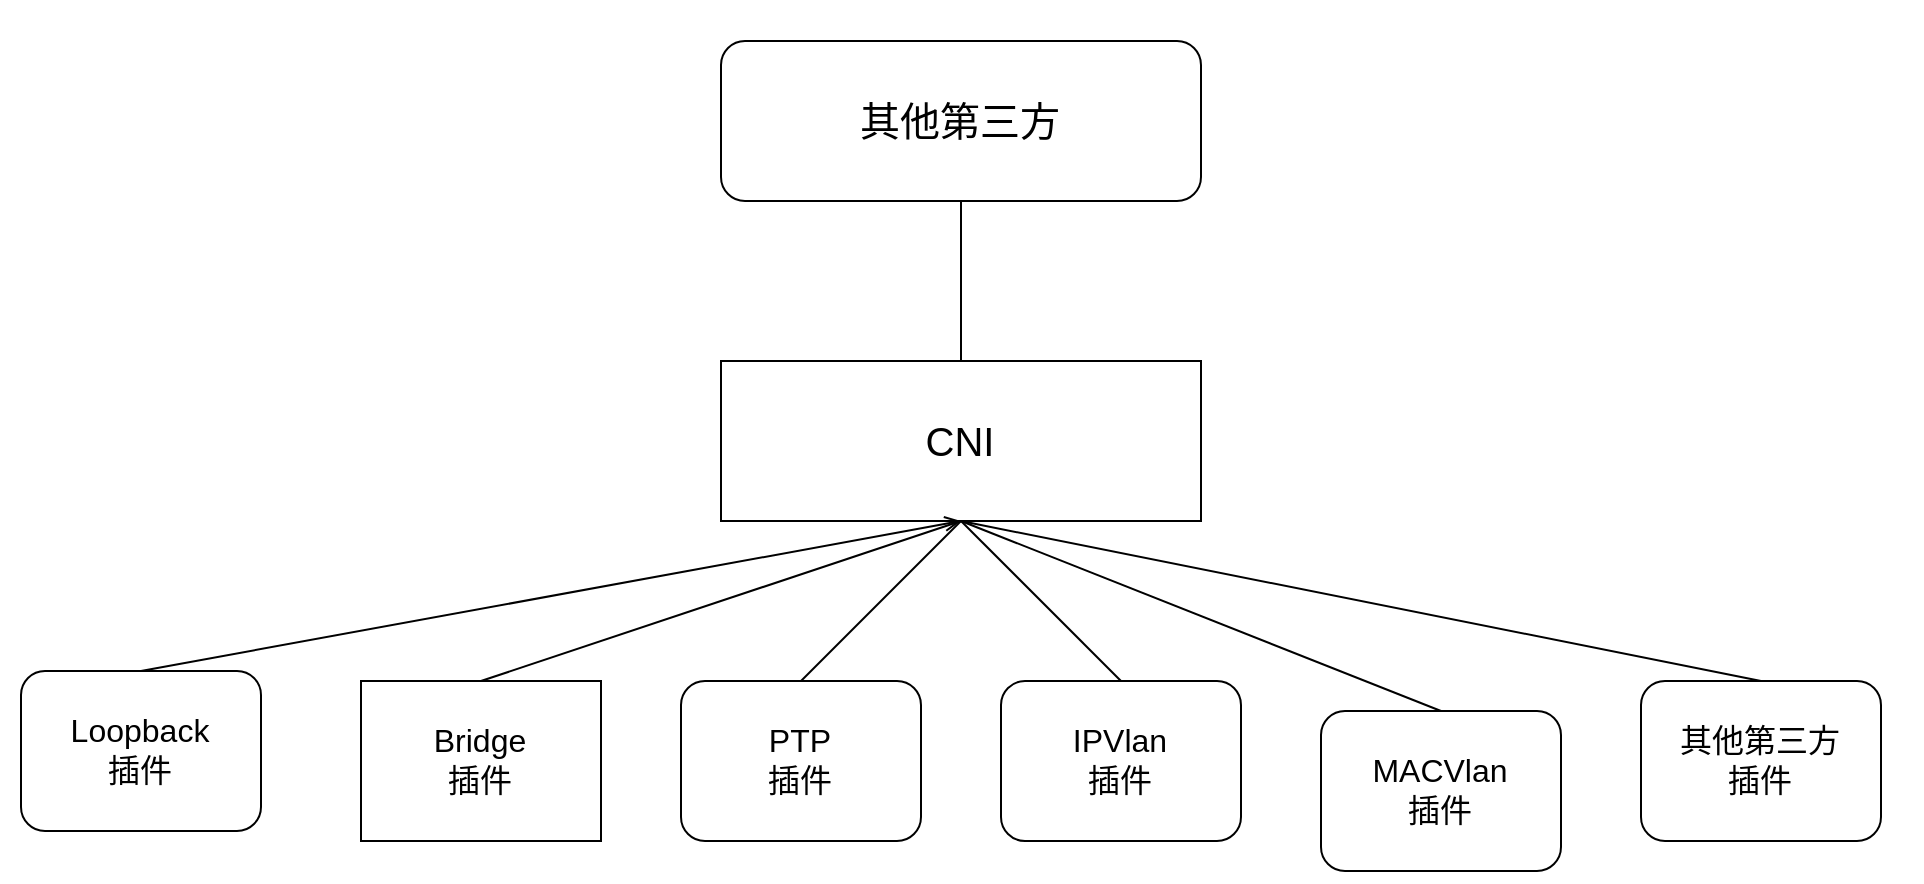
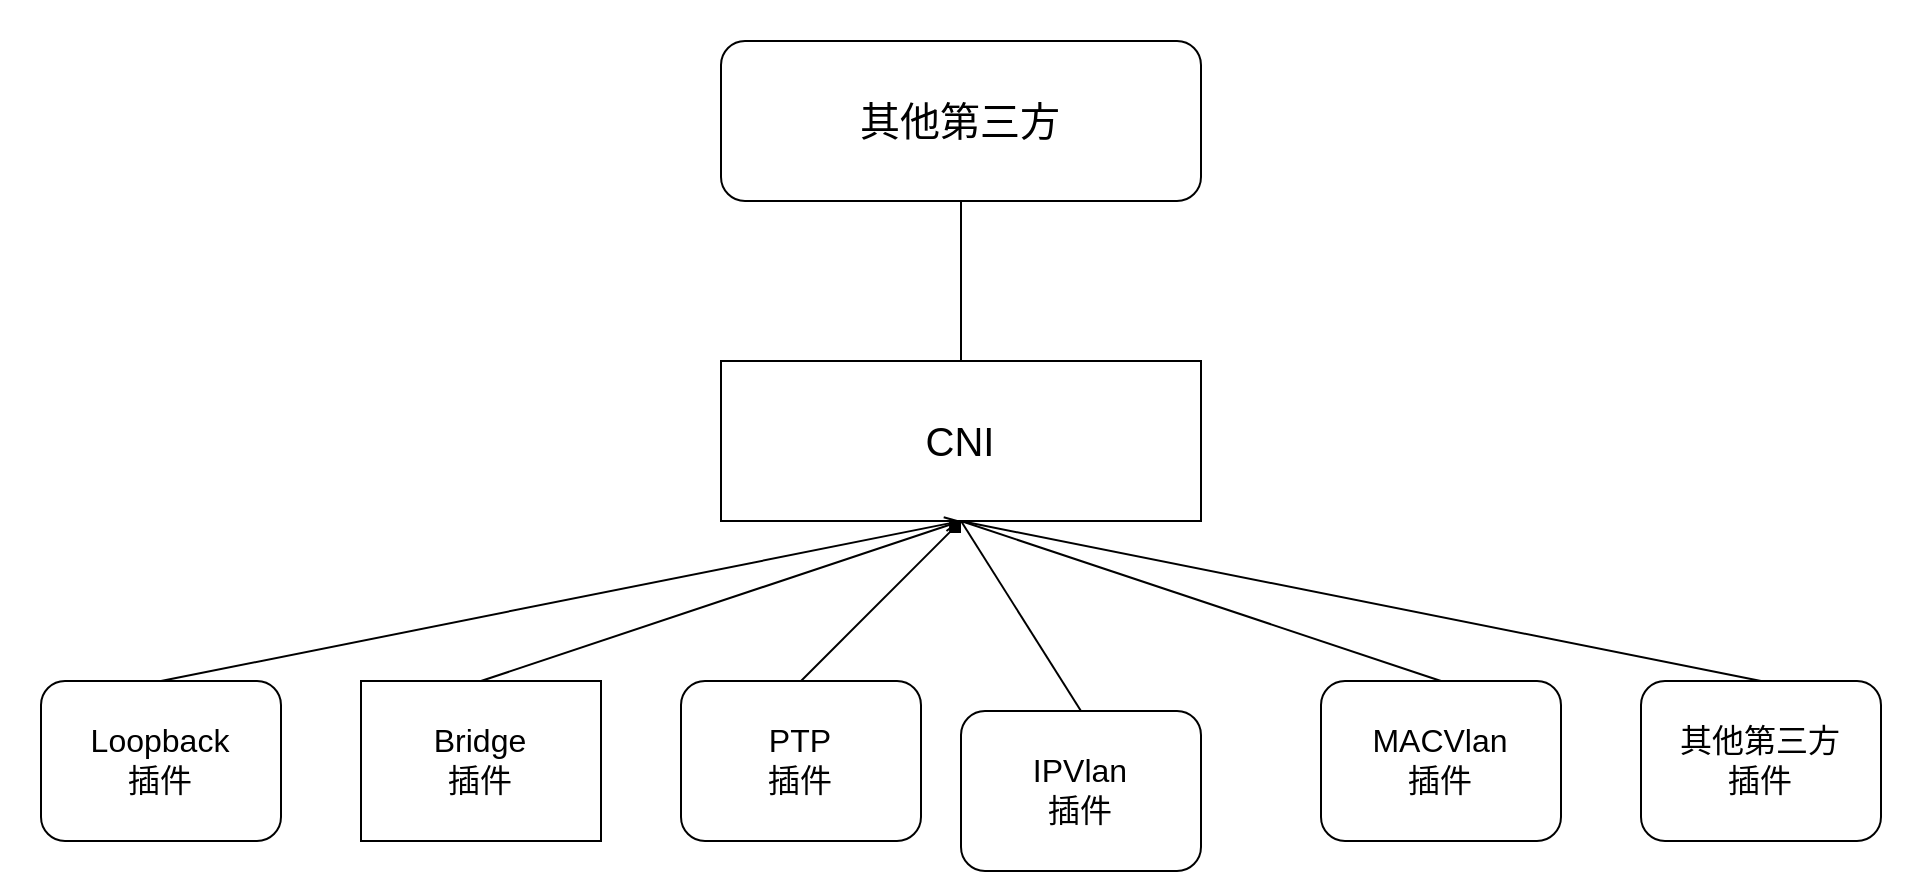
- <mxCell id="13" value="" style="endArrow=none;html=1;rounded=0;entryX=0.5;entryY=1;entryDx=0;entryDy=0;exitX=0.5;exitY=0;exitDx=0;exitDy=0;" edge="1" parent="1" source="6" target="3"><mxGeometry width="50" height="50" relative="1" as="geometry"><mxPoint x="470" y="330" as="sourcePoint" /><mxPoint x="520" y="280" as="targetPoint" /></mxGeometry></mxCell>
+ <mxCell id="13" value="" style="endArrow=diamond;html=1;rounded=0;entryX=0.5;entryY=1;entryDx=0;entryDy=0;exitX=0.5;exitY=0;exitDx=0;exitDy=0;" edge="1" parent="1" source="6" target="3"><mxGeometry width="50" height="50" relative="1" as="geometry"><mxPoint x="470" y="330" as="sourcePoint" /><mxPoint x="520" y="280" as="targetPoint" /></mxGeometry></mxCell>
- <mxCell id="4" value="Loopback&lt;br style=&quot;font-size: 16px;&quot;&gt;插件" style="rounded=1;whiteSpace=wrap;html=1;fontSize=16;" vertex="1" parent="1"><mxGeometry x="10" y="335" width="120" height="80" as="geometry" /></mxCell>
+ <mxCell id="4" value="Loopback&lt;br style=&quot;font-size: 16px;&quot;&gt;插件" style="rounded=1;whiteSpace=wrap;html=1;fontSize=16;" vertex="1" parent="1"><mxGeometry x="20" y="340" width="120" height="80" as="geometry" /></mxCell>
- <mxCell id="7" value="IPVlan&lt;br style=&quot;font-size: 16px;&quot;&gt;插件" style="rounded=1;whiteSpace=wrap;html=1;fontSize=16;" vertex="1" parent="1"><mxGeometry x="500" y="340" width="120" height="80" as="geometry" /></mxCell>
+ <mxCell id="7" value="IPVlan&lt;br style=&quot;font-size: 16px;&quot;&gt;插件" style="rounded=1;whiteSpace=wrap;html=1;fontSize=16;" vertex="1" parent="1"><mxGeometry x="480" y="355" width="120" height="80" as="geometry" /></mxCell>
- <mxCell id="8" value="MACVlan&lt;br style=&quot;font-size: 16px;&quot;&gt;插件" style="rounded=1;whiteSpace=wrap;html=1;fontSize=16;" vertex="1" parent="1"><mxGeometry x="660" y="355" width="120" height="80" as="geometry" /></mxCell>
+ <mxCell id="8" value="MACVlan&lt;br style=&quot;font-size: 16px;&quot;&gt;插件" style="rounded=1;whiteSpace=wrap;html=1;fontSize=16;" vertex="1" parent="1"><mxGeometry x="660" y="340" width="120" height="80" as="geometry" /></mxCell>
